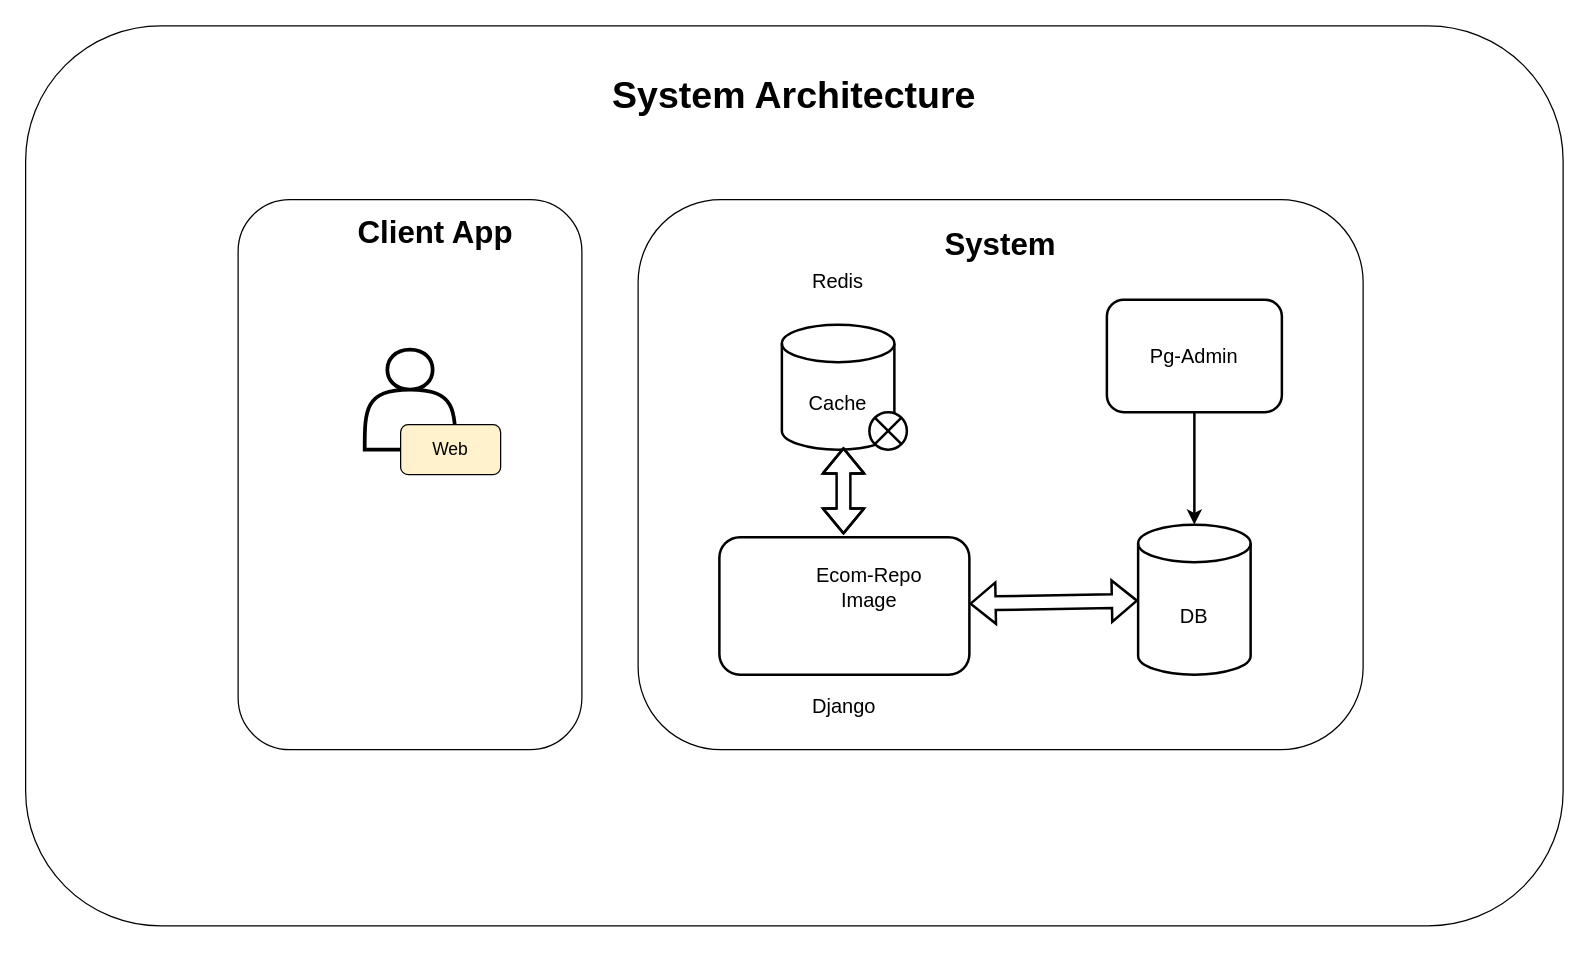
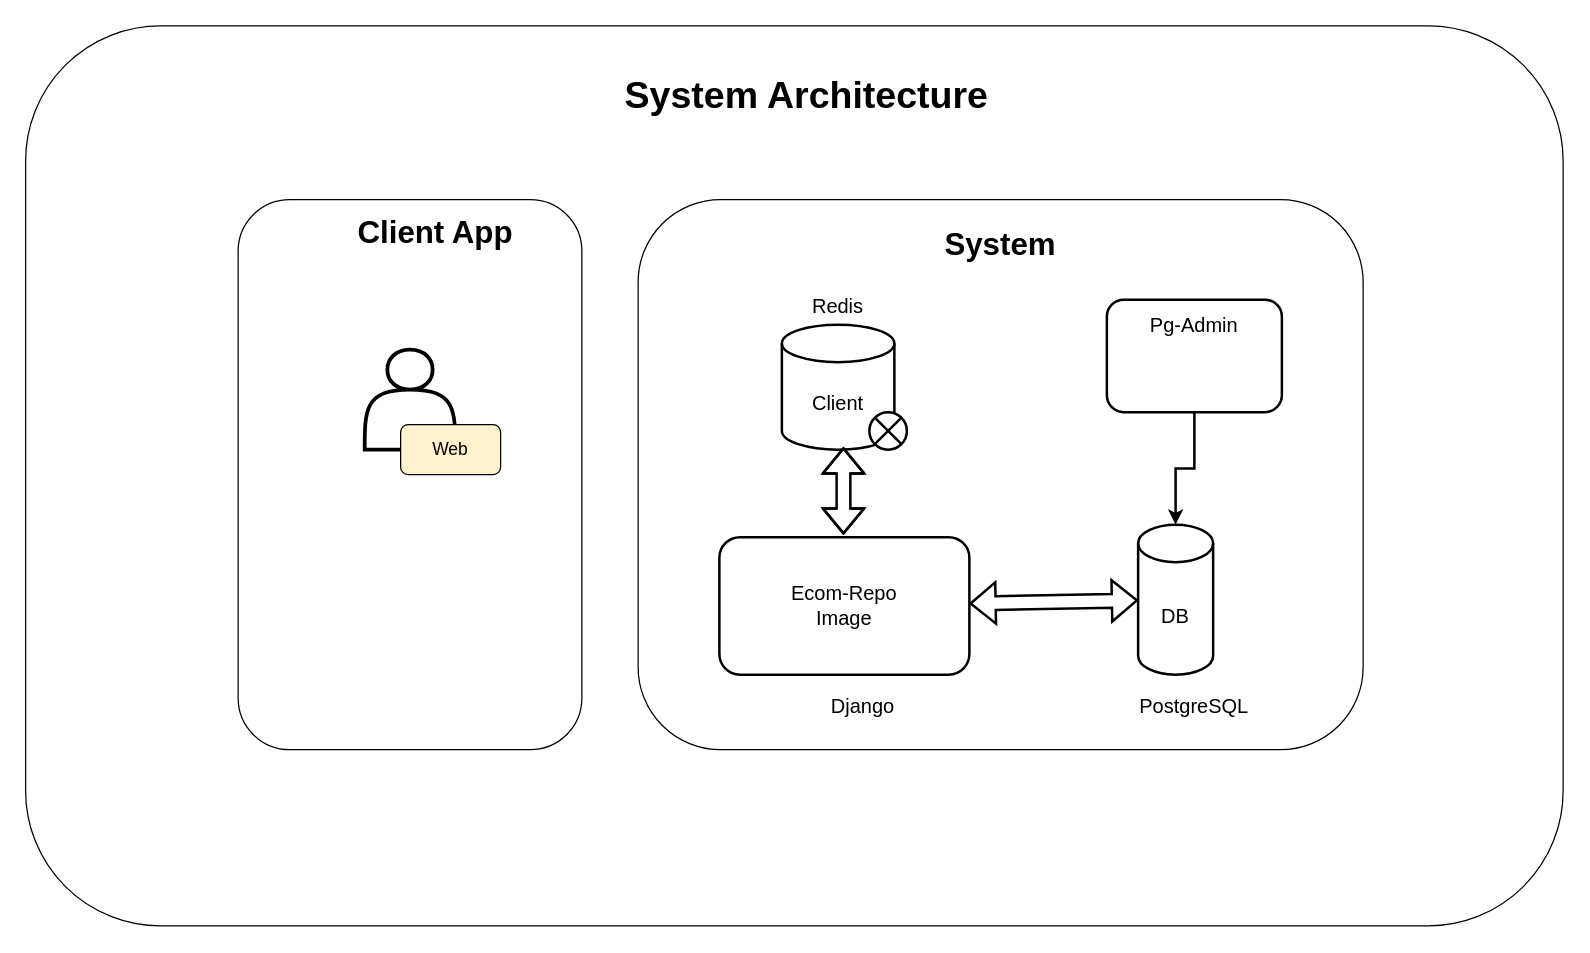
- <mxCell id="22" value="&lt;font size=&quot;1&quot; style=&quot;&quot;&gt;&lt;b style=&quot;font-size: 30px;&quot;&gt;System Architecture&lt;/b&gt;&lt;/font&gt;" style="text;html=1;strokeColor=none;fillColor=none;align=center;verticalAlign=middle;whiteSpace=wrap;rounded=0;" vertex="1" parent="1"><mxGeometry x="470" y="60" width="330" height="30" as="geometry" /></mxCell>
+ <mxCell id="22" value="&lt;font size=&quot;1&quot; style=&quot;&quot;&gt;&lt;b style=&quot;font-size: 30px;&quot;&gt;System Architecture&lt;/b&gt;&lt;/font&gt;" style="text;html=1;strokeColor=none;fillColor=none;align=center;verticalAlign=middle;whiteSpace=wrap;rounded=0;" vertex="1" parent="1"><mxGeometry x="480" y="60" width="330" height="30" as="geometry" /></mxCell>
- <mxCell id="13" value="&lt;font style=&quot;font-size: 16px;&quot;&gt;Redis&lt;/font&gt;" style="text;html=1;strokeColor=none;fillColor=none;align=center;verticalAlign=middle;whiteSpace=wrap;rounded=0;" vertex="1" parent="1"><mxGeometry x="620" y="209" width="100" height="30" as="geometry" /></mxCell>
+ <mxCell id="13" value="&lt;font style=&quot;font-size: 16px;&quot;&gt;Redis&lt;/font&gt;" style="text;html=1;strokeColor=none;fillColor=none;align=center;verticalAlign=middle;whiteSpace=wrap;rounded=0;" vertex="1" parent="1"><mxGeometry x="620" y="229" width="100" height="30" as="geometry" /></mxCell>
- <mxCell id="15" value="&lt;font style=&quot;font-size: 16px;&quot;&gt;Pg-Admin&lt;/font&gt;" style="text;html=1;strokeColor=none;fillColor=none;align=center;verticalAlign=middle;whiteSpace=wrap;rounded=0;" vertex="1" parent="1"><mxGeometry x="900" y="269" width="110" height="30" as="geometry" /></mxCell>
+ <mxCell id="15" value="&lt;font style=&quot;font-size: 16px;&quot;&gt;Pg-Admin&lt;/font&gt;" style="text;html=1;strokeColor=none;fillColor=none;align=center;verticalAlign=middle;whiteSpace=wrap;rounded=0;" vertex="1" parent="1"><mxGeometry x="900" y="244" width="110" height="30" as="geometry" /></mxCell>
- <mxCell id="9" value="&lt;font style=&quot;font-size: 16px;&quot;&gt;Cache&lt;/font&gt;" style="shape=cylinder3;whiteSpace=wrap;html=1;boundedLbl=1;backgroundOutline=1;size=15;strokeWidth=2;" vertex="1" parent="1"><mxGeometry x="625" y="259" width="90" height="100" as="geometry" /></mxCell>
+ <mxCell id="9" value="&lt;font style=&quot;font-size: 16px;&quot;&gt;Client&lt;/font&gt;" style="shape=cylinder3;whiteSpace=wrap;html=1;boundedLbl=1;backgroundOutline=1;size=15;strokeWidth=2;" vertex="1" parent="1"><mxGeometry x="625" y="259" width="90" height="100" as="geometry" /></mxCell>
- <mxCell id="6" value="&lt;font style=&quot;font-size: 16px;&quot;&gt;Ecom-Repo Image&lt;/font&gt;" style="text;html=1;strokeColor=none;fillColor=none;align=center;verticalAlign=middle;whiteSpace=wrap;rounded=0;" vertex="1" parent="1"><mxGeometry x="640" y="454" width="110" height="30" as="geometry" /></mxCell>
+ <mxCell id="6" value="&lt;font style=&quot;font-size: 16px;&quot;&gt;Ecom-Repo Image&lt;/font&gt;" style="text;html=1;strokeColor=none;fillColor=none;align=center;verticalAlign=middle;whiteSpace=wrap;rounded=0;" vertex="1" parent="1"><mxGeometry x="620" y="469" width="110" height="30" as="geometry" /></mxCell>
- <mxCell id="7" value="&lt;font style=&quot;font-size: 16px;&quot;&gt;DB&lt;/font&gt;" style="shape=cylinder3;whiteSpace=wrap;html=1;boundedLbl=1;backgroundOutline=1;size=15;strokeWidth=2;" vertex="1" parent="1"><mxGeometry x="910" y="419" width="90" height="120" as="geometry" /></mxCell>
+ <mxCell id="7" value="&lt;font style=&quot;font-size: 16px;&quot;&gt;DB&lt;/font&gt;" style="shape=cylinder3;whiteSpace=wrap;html=1;boundedLbl=1;backgroundOutline=1;size=15;strokeWidth=2;" vertex="1" parent="1"><mxGeometry x="910" y="419" width="60" height="120" as="geometry" /></mxCell>
- <mxCell id="21" value="&lt;font style=&quot;font-size: 16px;&quot;&gt;Django&lt;/font&gt;" style="text;html=1;strokeColor=none;fillColor=none;align=center;verticalAlign=middle;whiteSpace=wrap;rounded=0;" vertex="1" parent="1"><mxGeometry x="625" y="549" width="100" height="30" as="geometry" /></mxCell>
+ <mxCell id="21" value="&lt;font style=&quot;font-size: 16px;&quot;&gt;Django&lt;/font&gt;" style="text;html=1;strokeColor=none;fillColor=none;align=center;verticalAlign=middle;whiteSpace=wrap;rounded=0;" vertex="1" parent="1"><mxGeometry x="640" y="549" width="100" height="30" as="geometry" /></mxCell>
+ <mxCell id="8" value="&lt;font style=&quot;font-size: 16px;&quot;&gt;PostgreSQL&lt;/font&gt;" style="text;html=1;strokeColor=none;fillColor=none;align=center;verticalAlign=middle;whiteSpace=wrap;rounded=0;" vertex="1" parent="1"><mxGeometry x="905" y="549" width="100" height="30" as="geometry" /></mxCell>
